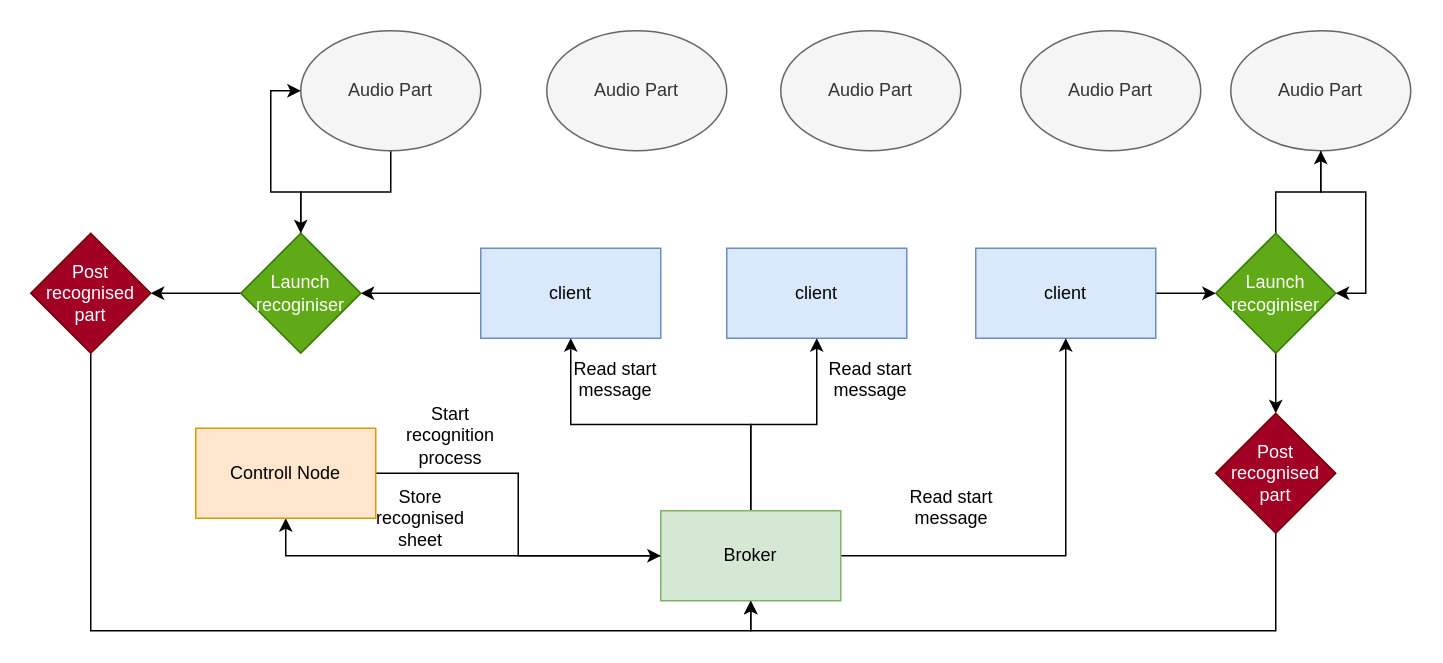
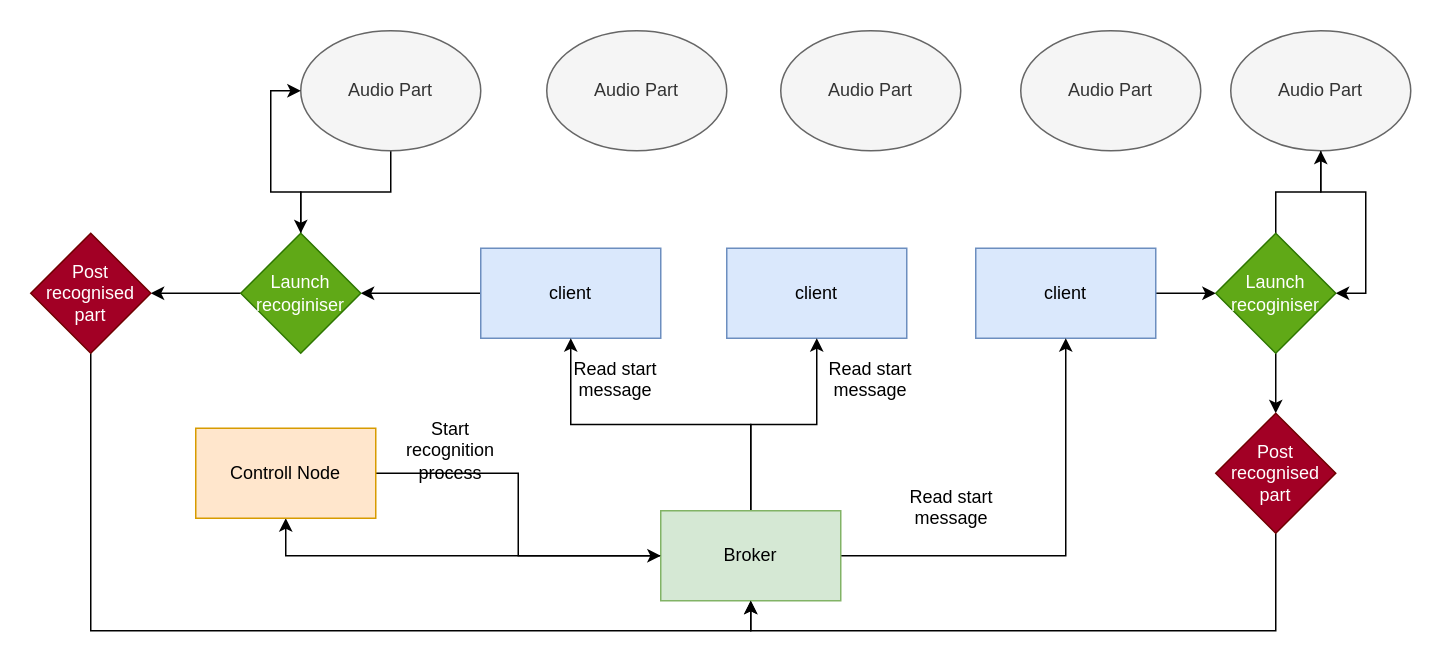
- <mxCell id="21" value="Start recognition process" style="text;html=1;align=center;verticalAlign=middle;whiteSpace=wrap;rounded=0;" parent="1" vertex="1"><mxGeometry x="270" y="275" width="60" height="30" as="geometry" /></mxCell>
+ <mxCell id="21" value="Start recognition process" style="text;html=1;align=center;verticalAlign=middle;whiteSpace=wrap;rounded=0;" parent="1" vertex="1"><mxGeometry x="270" y="285" width="60" height="30" as="geometry" /></mxCell>
- <mxCell id="35" value="Store recognised sheet" style="text;html=1;align=center;verticalAlign=middle;whiteSpace=wrap;rounded=0;" vertex="1" parent="1"><mxGeometry x="250" y="330" width="60" height="30" as="geometry" /></mxCell>
